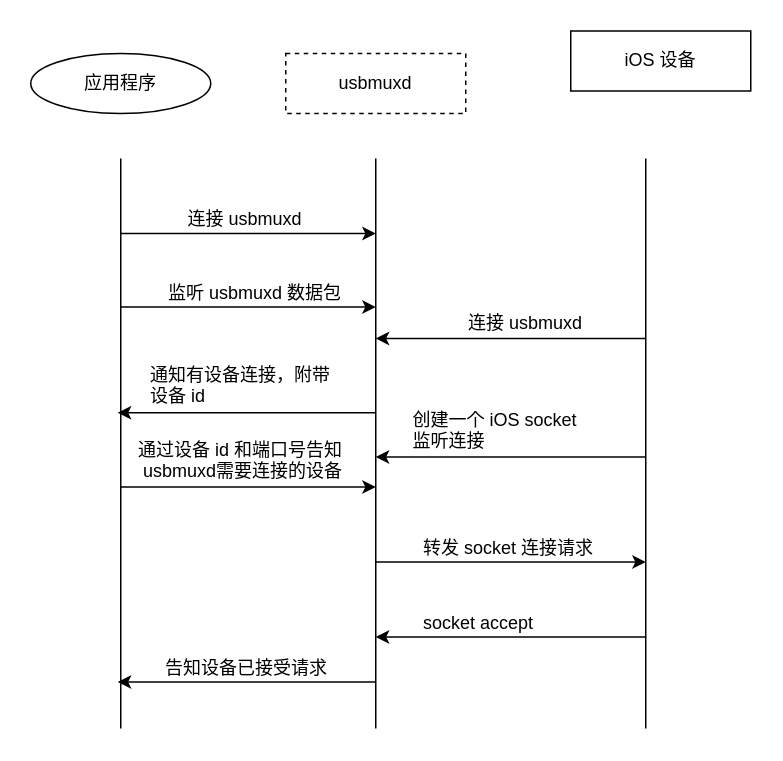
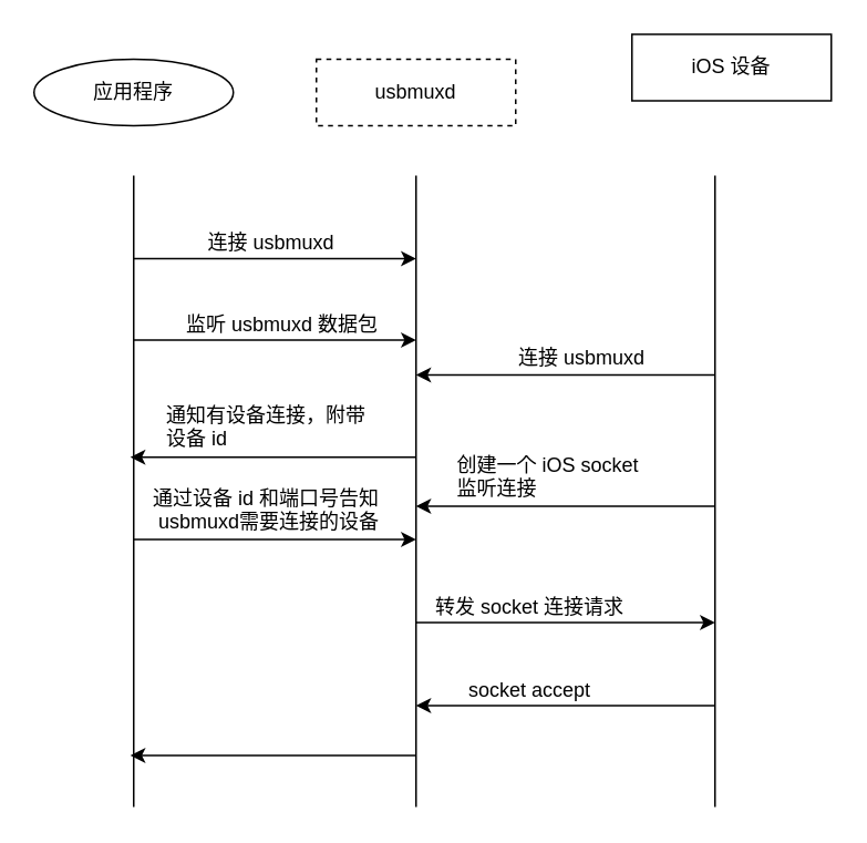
- <mxCell id="21" value="转发 socket 连接请求" style="text;html=1;resizable=0;points=[];autosize=1;align=left;verticalAlign=top;spacingTop=-4;" vertex="1" parent="1"><mxGeometry x="280" y="355" width="130" height="20" as="geometry" /></mxCell>
+ <mxCell id="21" value="转发 socket 连接请求" style="text;html=1;resizable=0;points=[];autosize=1;align=left;verticalAlign=top;spacingTop=-4;" vertex="1" parent="1"><mxGeometry x="260" y="355" width="130" height="20" as="geometry" /></mxCell>
- <mxCell id="25" value="告知设备已接受请求" style="text;html=1;resizable=0;points=[];autosize=1;align=left;verticalAlign=top;spacingTop=-4;" vertex="1" parent="1"><mxGeometry x="108" y="435" width="120" height="20" as="geometry" /></mxCell>
